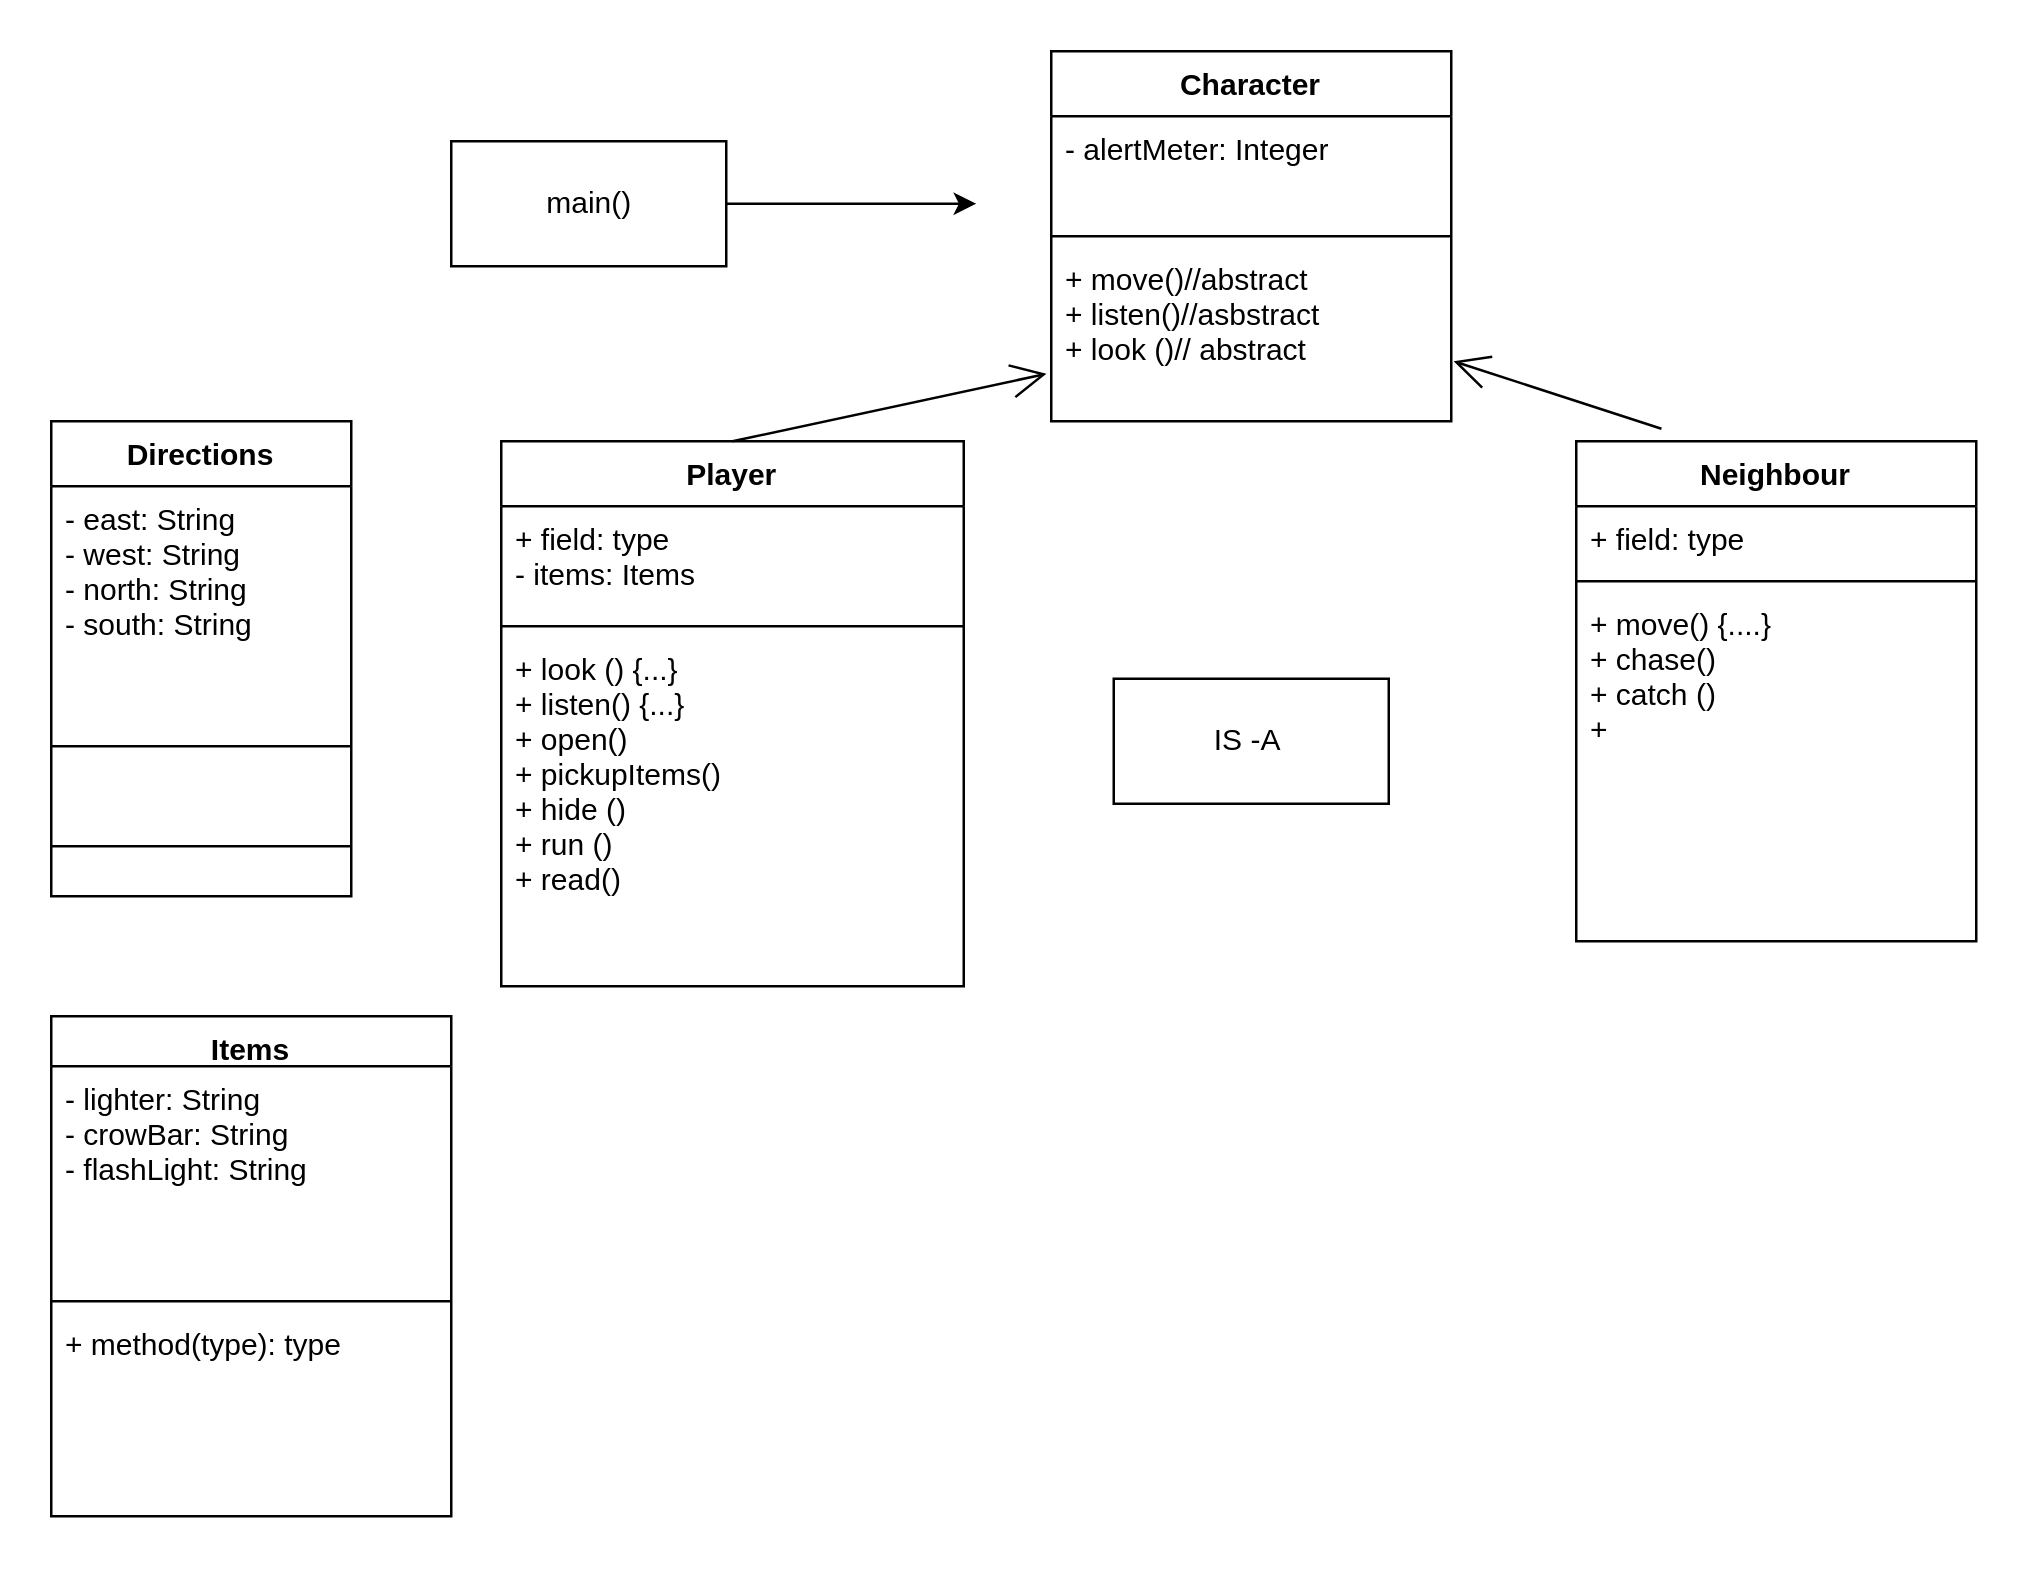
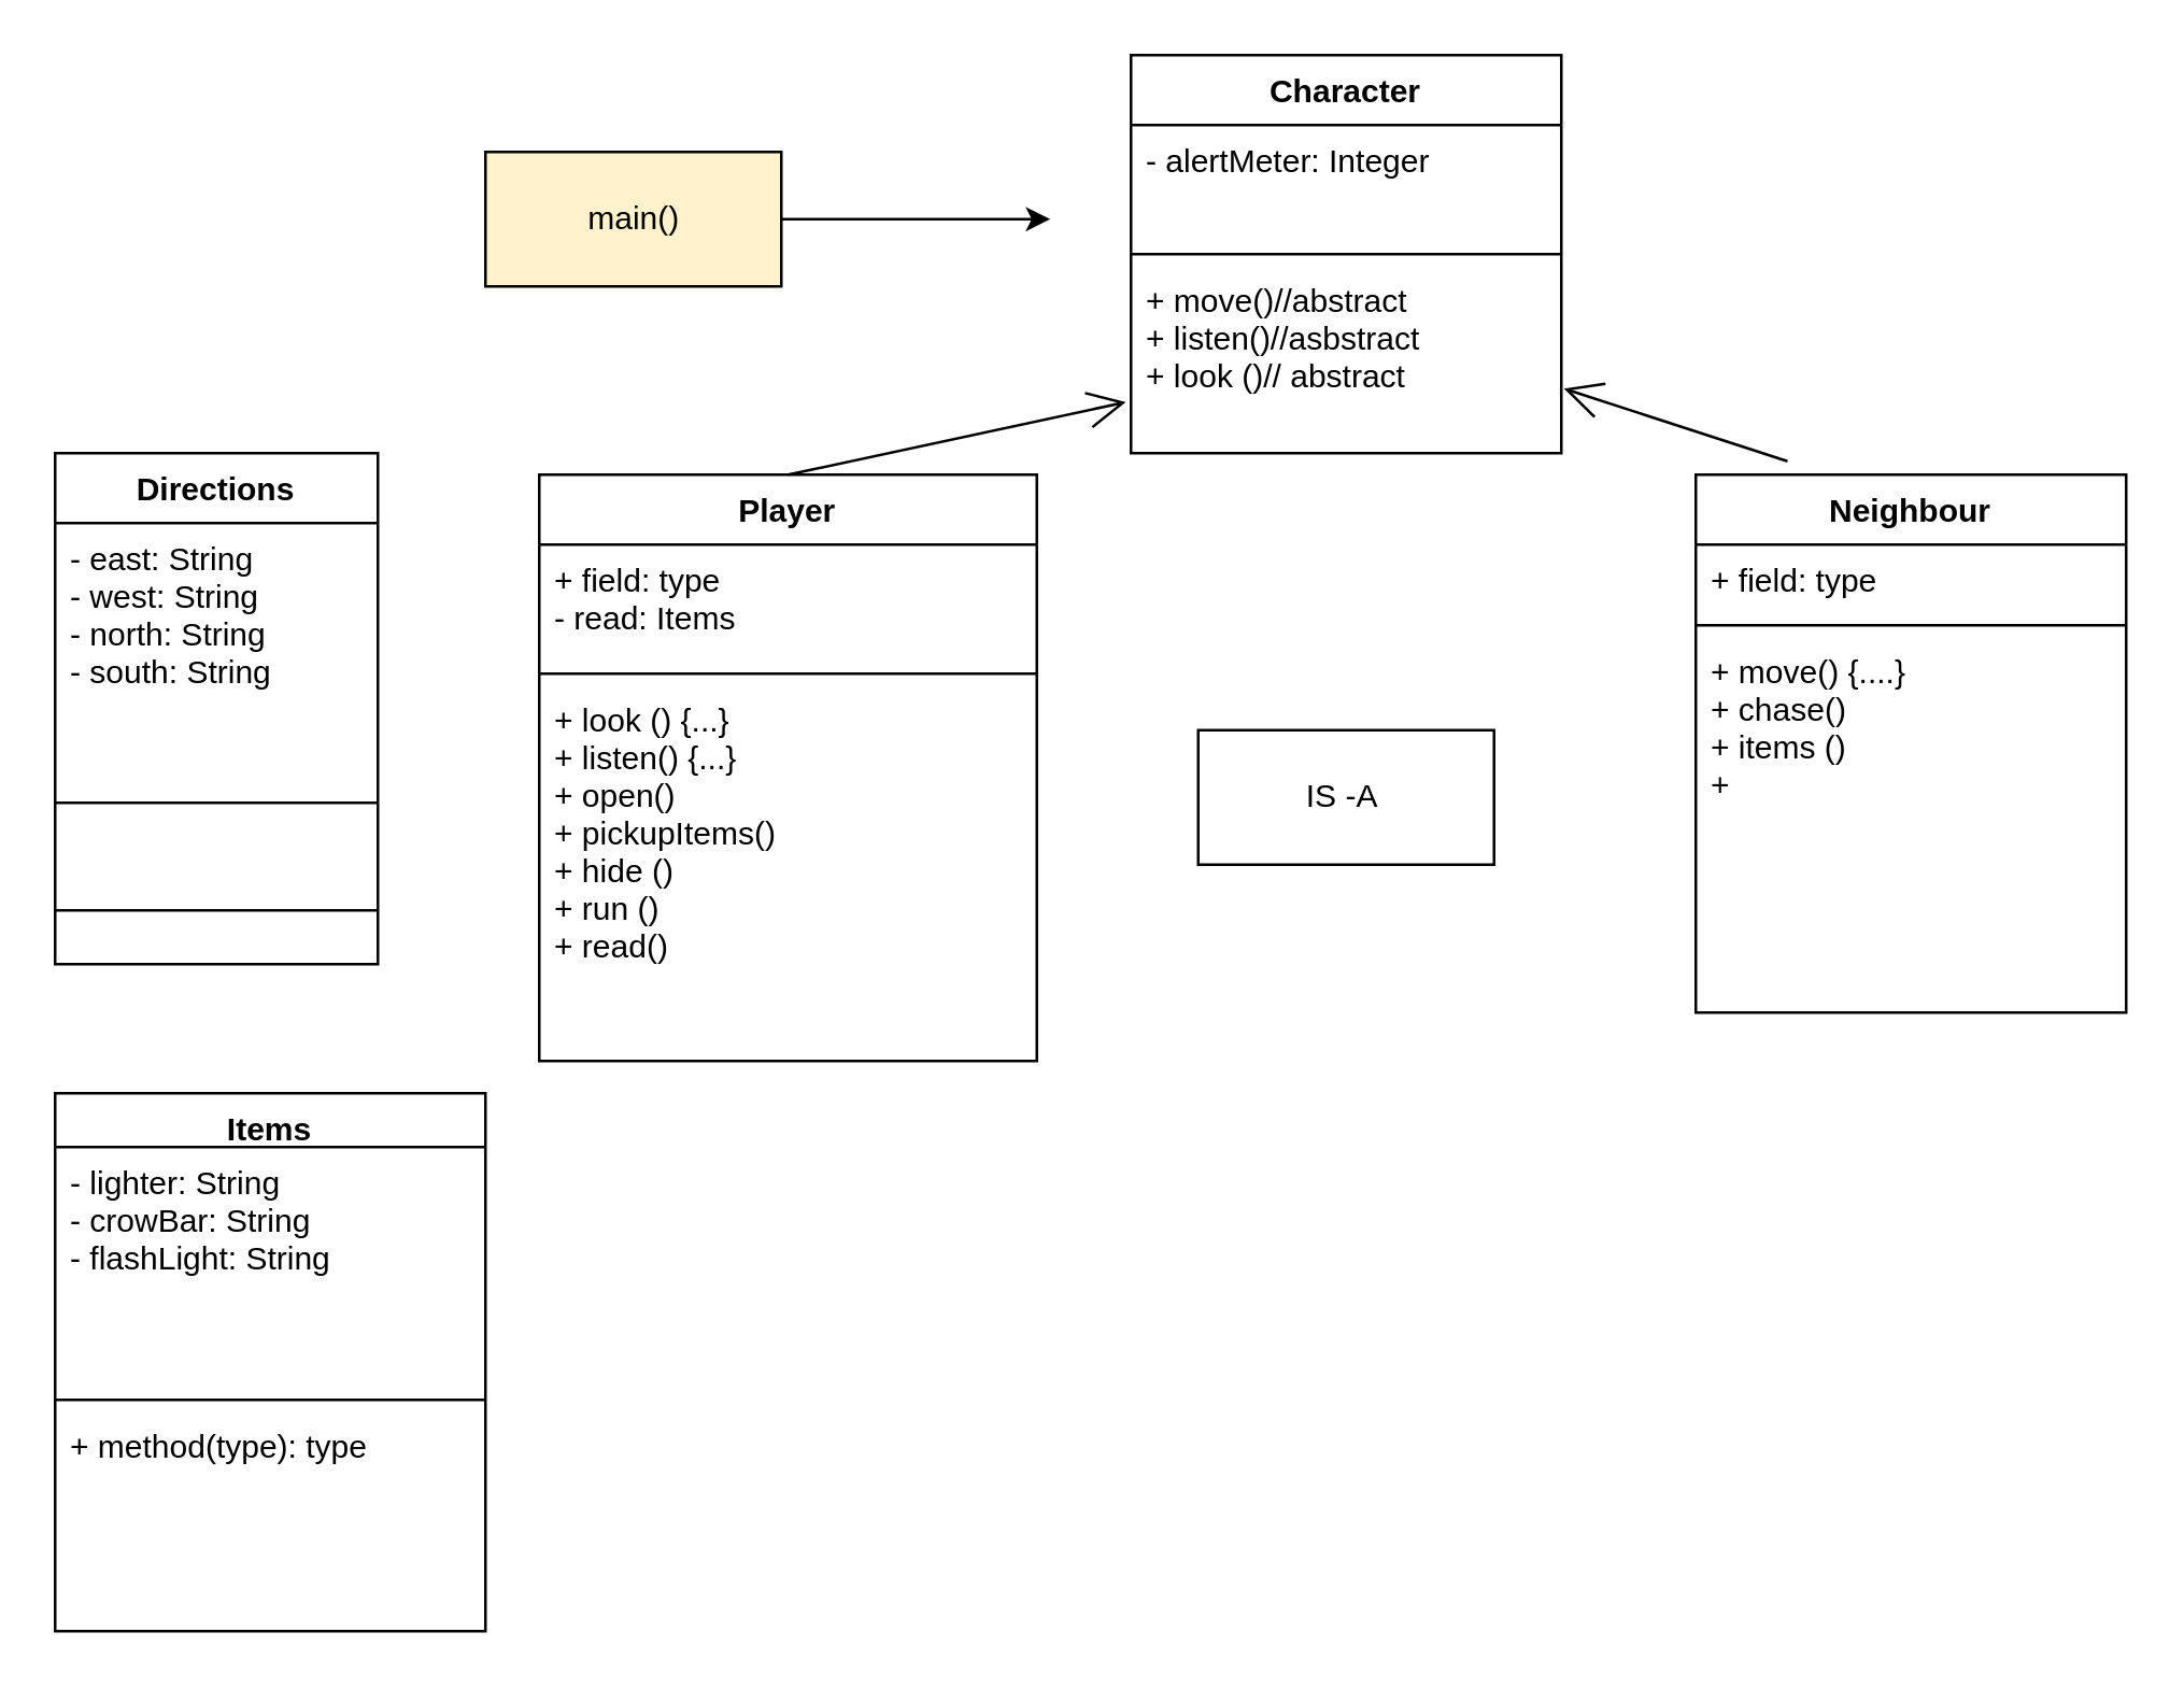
- <mxCell id="3" value="main()" style="html=1;strokeColor=default;" parent="1" vertex="1"><mxGeometry x="180" y="56" width="110" height="50" as="geometry" /></mxCell>
+ <mxCell id="3" value="main()" style="html=1;strokeColor=default;fillColor=#fff2cc;" parent="1" vertex="1"><mxGeometry x="180" y="56" width="110" height="50" as="geometry" /></mxCell>
- <mxCell id="11" value="+ field: type&#10;- items: Items" style="text;strokeColor=none;fillColor=none;align=left;verticalAlign=top;spacingLeft=4;spacingRight=4;overflow=hidden;rotatable=0;points=[[0,0.5],[1,0.5]];portConstraint=eastwest;" parent="10" vertex="1"><mxGeometry y="26" width="185" height="44" as="geometry" /></mxCell>
+ <mxCell id="11" value="+ field: type&#10;- read: Items" style="text;strokeColor=none;fillColor=none;align=left;verticalAlign=top;spacingLeft=4;spacingRight=4;overflow=hidden;rotatable=0;points=[[0,0.5],[1,0.5]];portConstraint=eastwest;" parent="10" vertex="1"><mxGeometry y="26" width="185" height="44" as="geometry" /></mxCell>
- <mxCell id="17" value="+ move() {....}&#10;+ chase()&#10;+ catch ()&#10;+" style="text;strokeColor=none;fillColor=none;align=left;verticalAlign=top;spacingLeft=4;spacingRight=4;overflow=hidden;rotatable=0;points=[[0,0.5],[1,0.5]];portConstraint=eastwest;" parent="14" vertex="1"><mxGeometry y="60" width="160" height="140" as="geometry" /></mxCell>
+ <mxCell id="17" value="+ move() {....}&#10;+ chase()&#10;+ items ()&#10;+" style="text;strokeColor=none;fillColor=none;align=left;verticalAlign=top;spacingLeft=4;spacingRight=4;overflow=hidden;rotatable=0;points=[[0,0.5],[1,0.5]];portConstraint=eastwest;" parent="14" vertex="1"><mxGeometry y="60" width="160" height="140" as="geometry" /></mxCell>
